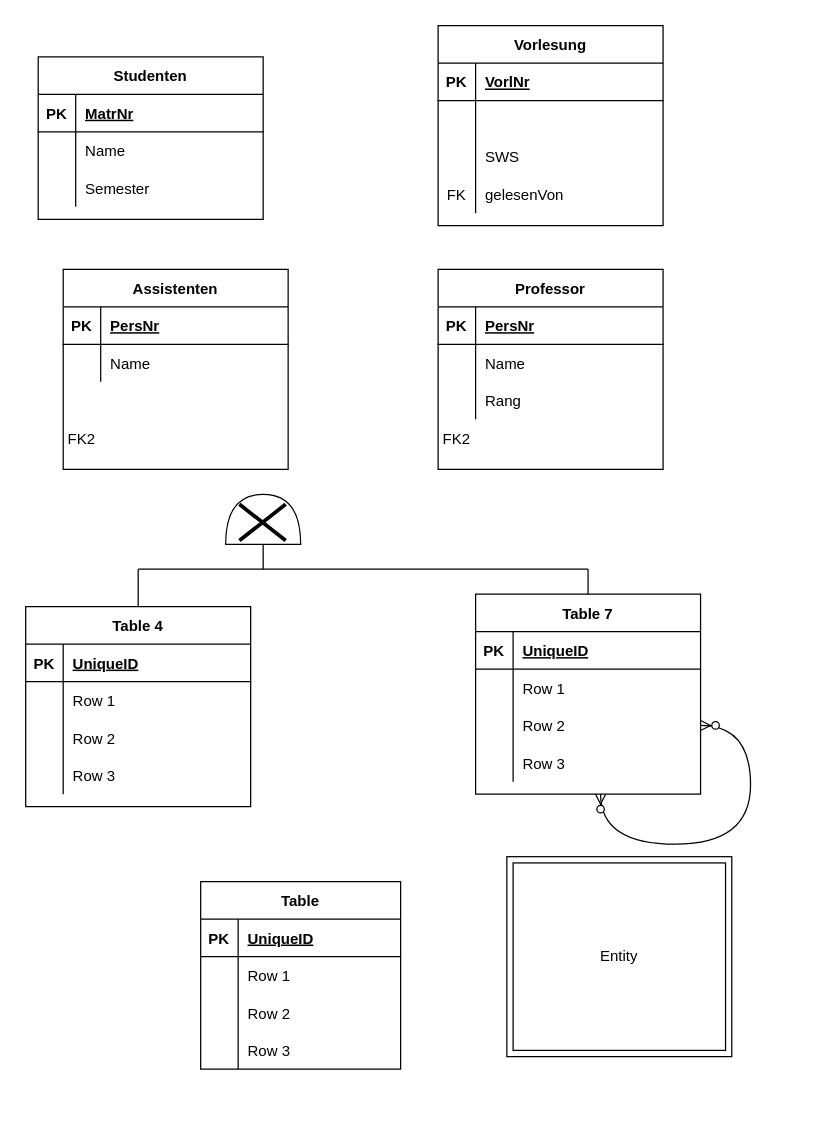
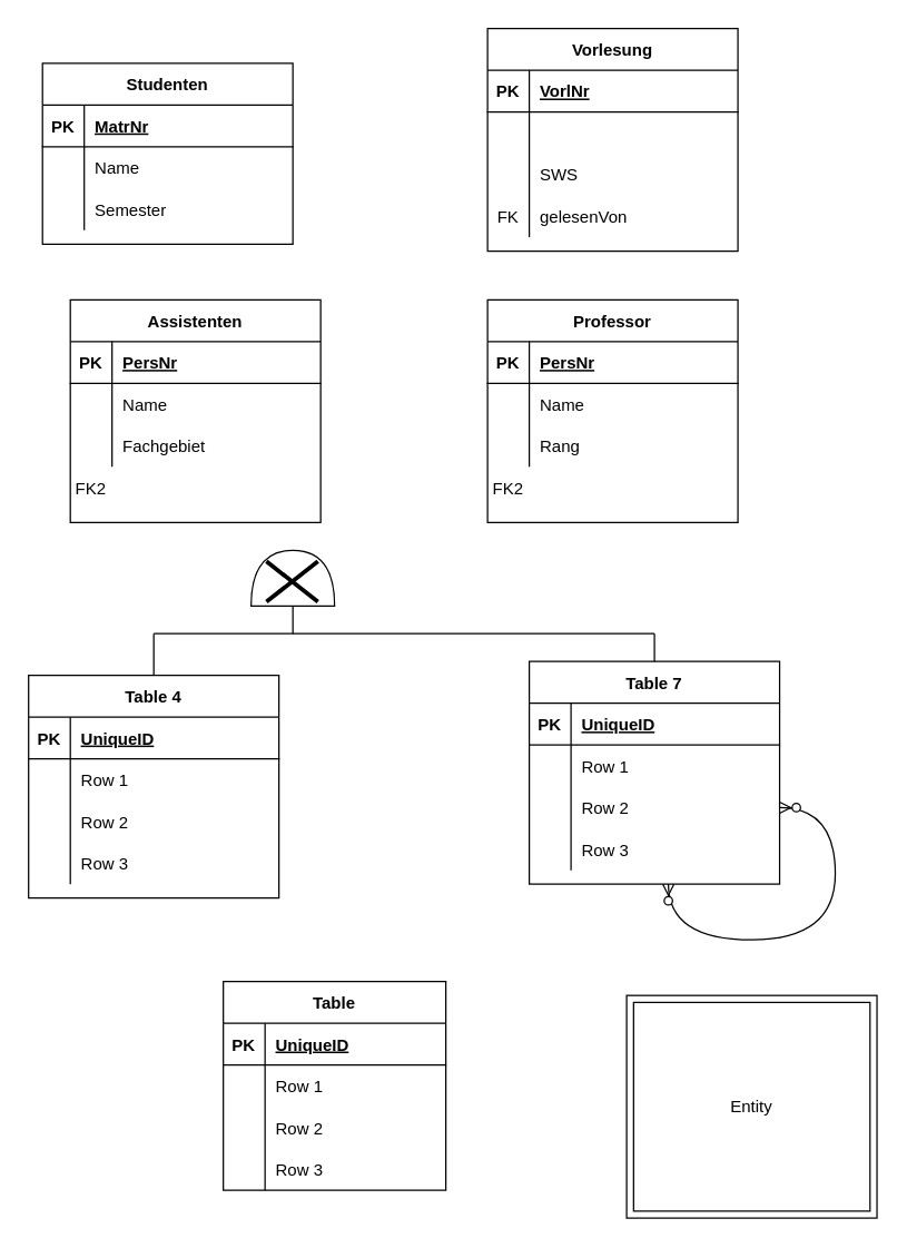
+ <mxCell id="80" value="Fachgebiet" style="shape=partialRectangle;connectable=0;fillColor=none;top=0;left=0;bottom=0;right=0;align=left;spacingLeft=6;overflow=hidden;" vertex="1" parent="78"><mxGeometry x="30" width="150" height="30" as="geometry" /></mxCell>
- <mxCell id="2" value="Entity" style="shape=ext;margin=3;double=1;whiteSpace=wrap;html=1;align=center;strokeWidth=1;" parent="1" vertex="1"><mxGeometry x="405" y="685" width="180" height="160" as="geometry" /></mxCell>
+ <mxCell id="2" value="Entity" style="shape=ext;margin=3;double=1;whiteSpace=wrap;html=1;align=center;strokeWidth=1;" parent="1" vertex="1"><mxGeometry x="450" y="715" width="180" height="160" as="geometry" /></mxCell>
